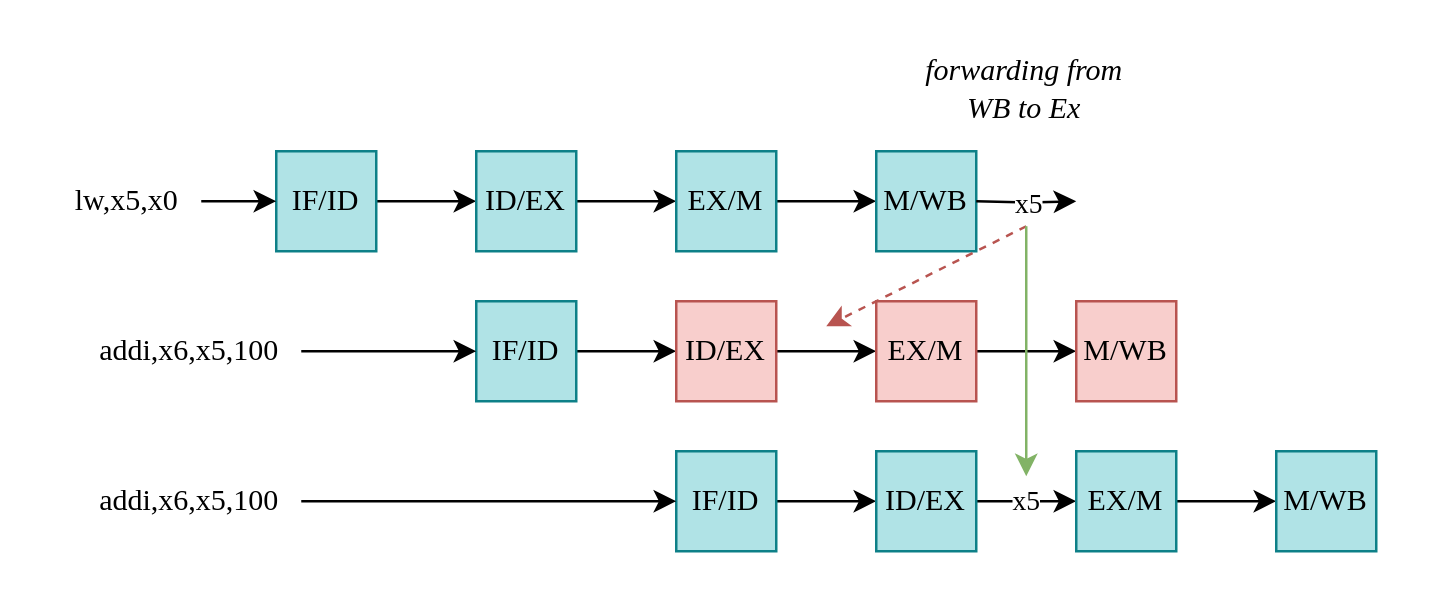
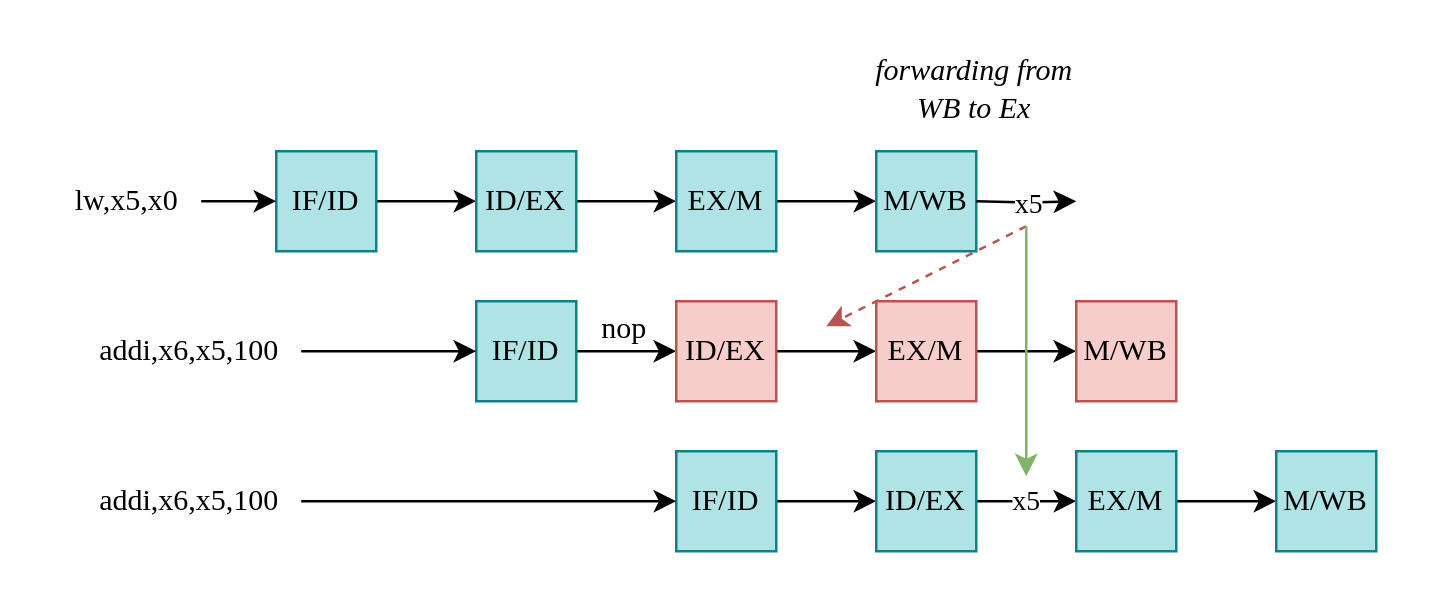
- <mxCell id="33" value="&lt;i&gt;forwarding from &lt;br&gt;WB to Ex&lt;/i&gt;" style="text;html=1;align=center;verticalAlign=middle;resizable=0;points=[];autosize=1;strokeColor=none;fillColor=none;fontFamily=Modern Computer;" vertex="1" parent="1"><mxGeometry x="364" y="20" width="90" height="30" as="geometry" /></mxCell>
+ <mxCell id="33" value="&lt;i&gt;forwarding from &lt;br&gt;WB to Ex&lt;/i&gt;" style="text;html=1;align=center;verticalAlign=middle;resizable=0;points=[];autosize=1;strokeColor=none;fillColor=none;fontFamily=Modern Computer;" vertex="1" parent="1"><mxGeometry x="344" y="20" width="90" height="30" as="geometry" /></mxCell>
+ <mxCell id="30" value="nop" style="text;html=1;align=center;verticalAlign=middle;resizable=0;points=[];autosize=1;strokeColor=none;fillColor=none;fontFamily=Modern Computer;" vertex="1" parent="1"><mxGeometry x="234" y="121" width="30" height="20" as="geometry" /></mxCell>
